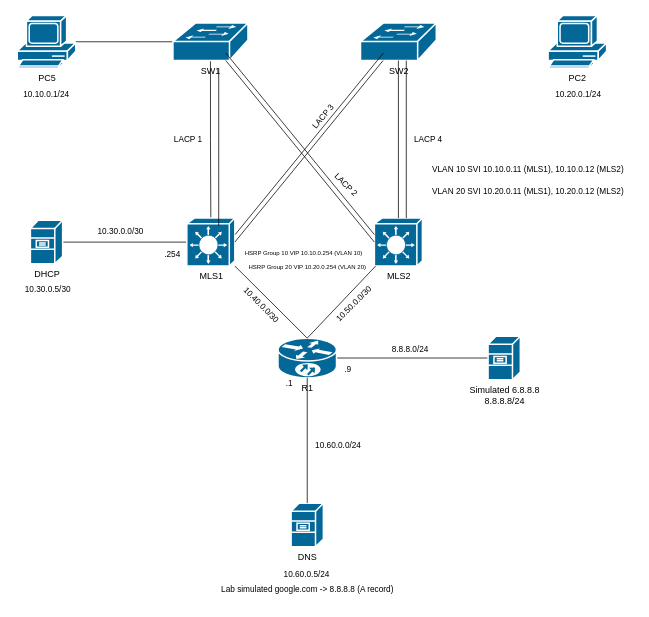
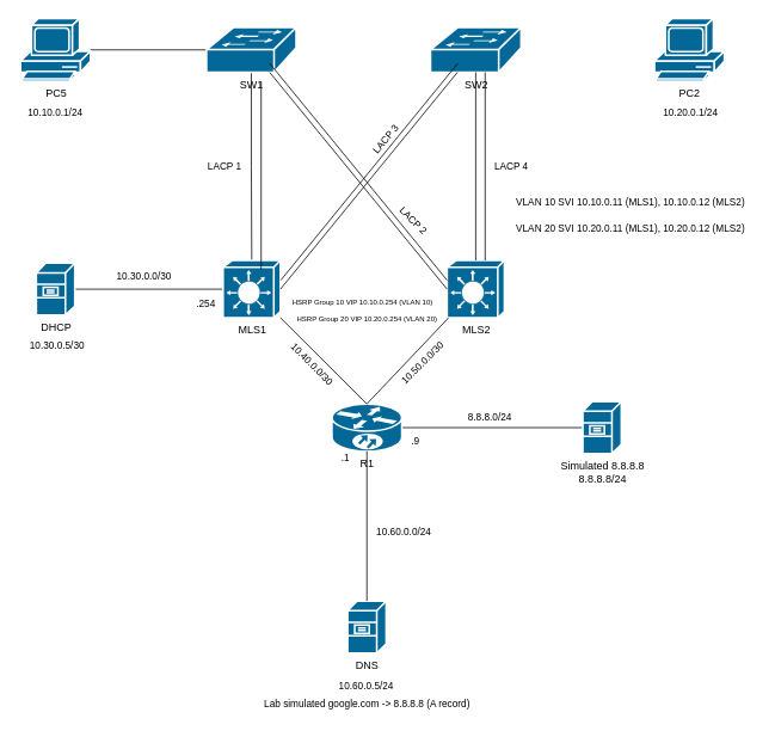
- <mxCell id="12" value="Simulated 6.8.8.8&lt;div&gt;8.8.8.8/24&lt;/div&gt;" style="shape=mxgraph.cisco.servers.file_server;sketch=0;html=1;pointerEvents=1;dashed=0;fillColor=#036897;strokeColor=#ffffff;strokeWidth=2;verticalLabelPosition=bottom;verticalAlign=top;align=center;outlineConnect=0;" vertex="1" parent="1"><mxGeometry x="650" y="447.5" width="43" height="58" as="geometry" /></mxCell>
+ <mxCell id="12" value="Simulated 8.8.8.8&lt;div&gt;8.8.8.8/24&lt;/div&gt;" style="shape=mxgraph.cisco.servers.file_server;sketch=0;html=1;pointerEvents=1;dashed=0;fillColor=#036897;strokeColor=#ffffff;strokeWidth=2;verticalLabelPosition=bottom;verticalAlign=top;align=center;outlineConnect=0;" vertex="1" parent="1"><mxGeometry x="650" y="447.5" width="43" height="58" as="geometry" /></mxCell>
